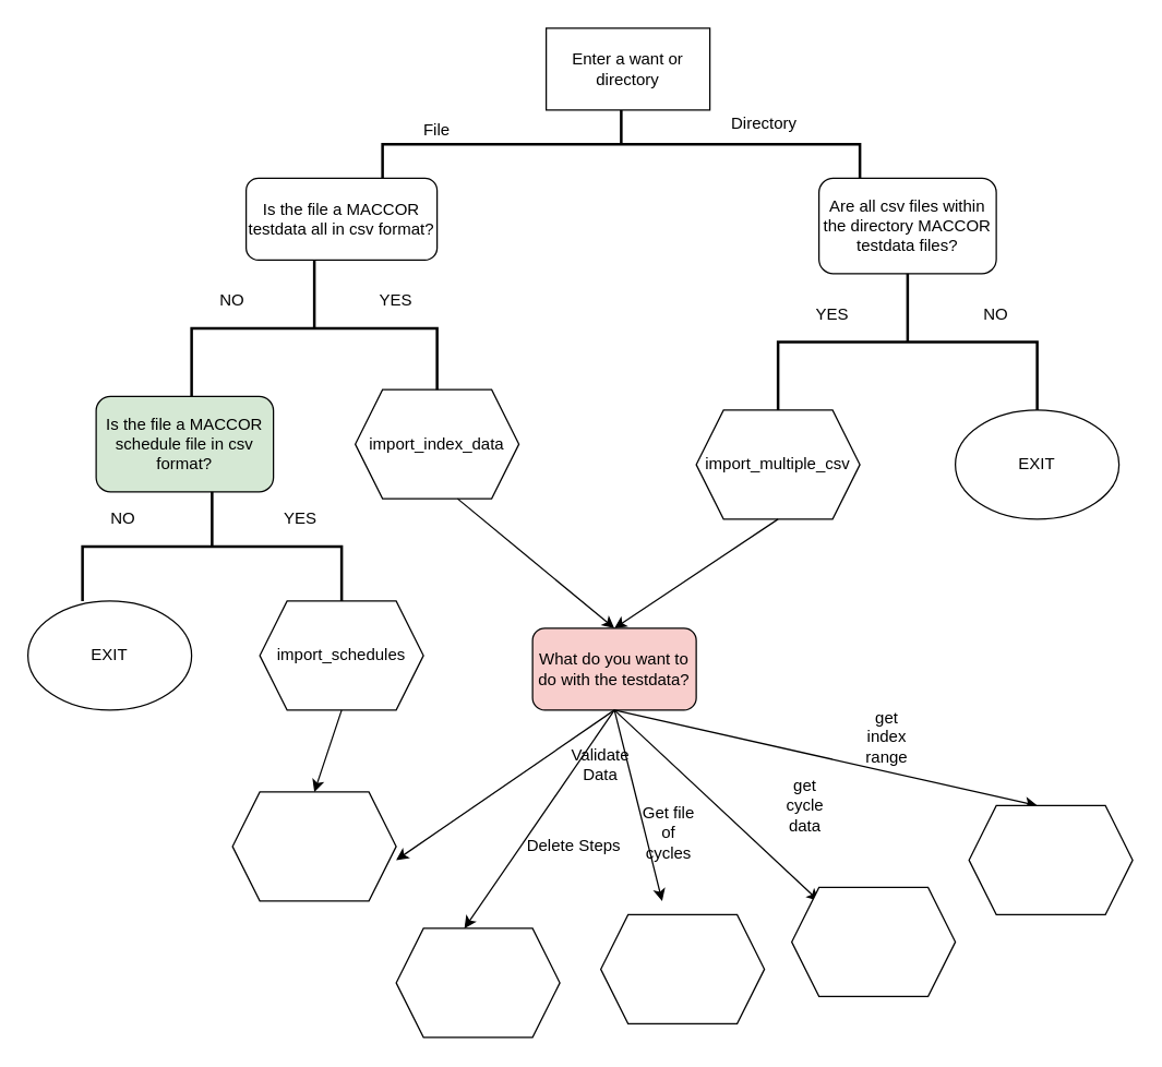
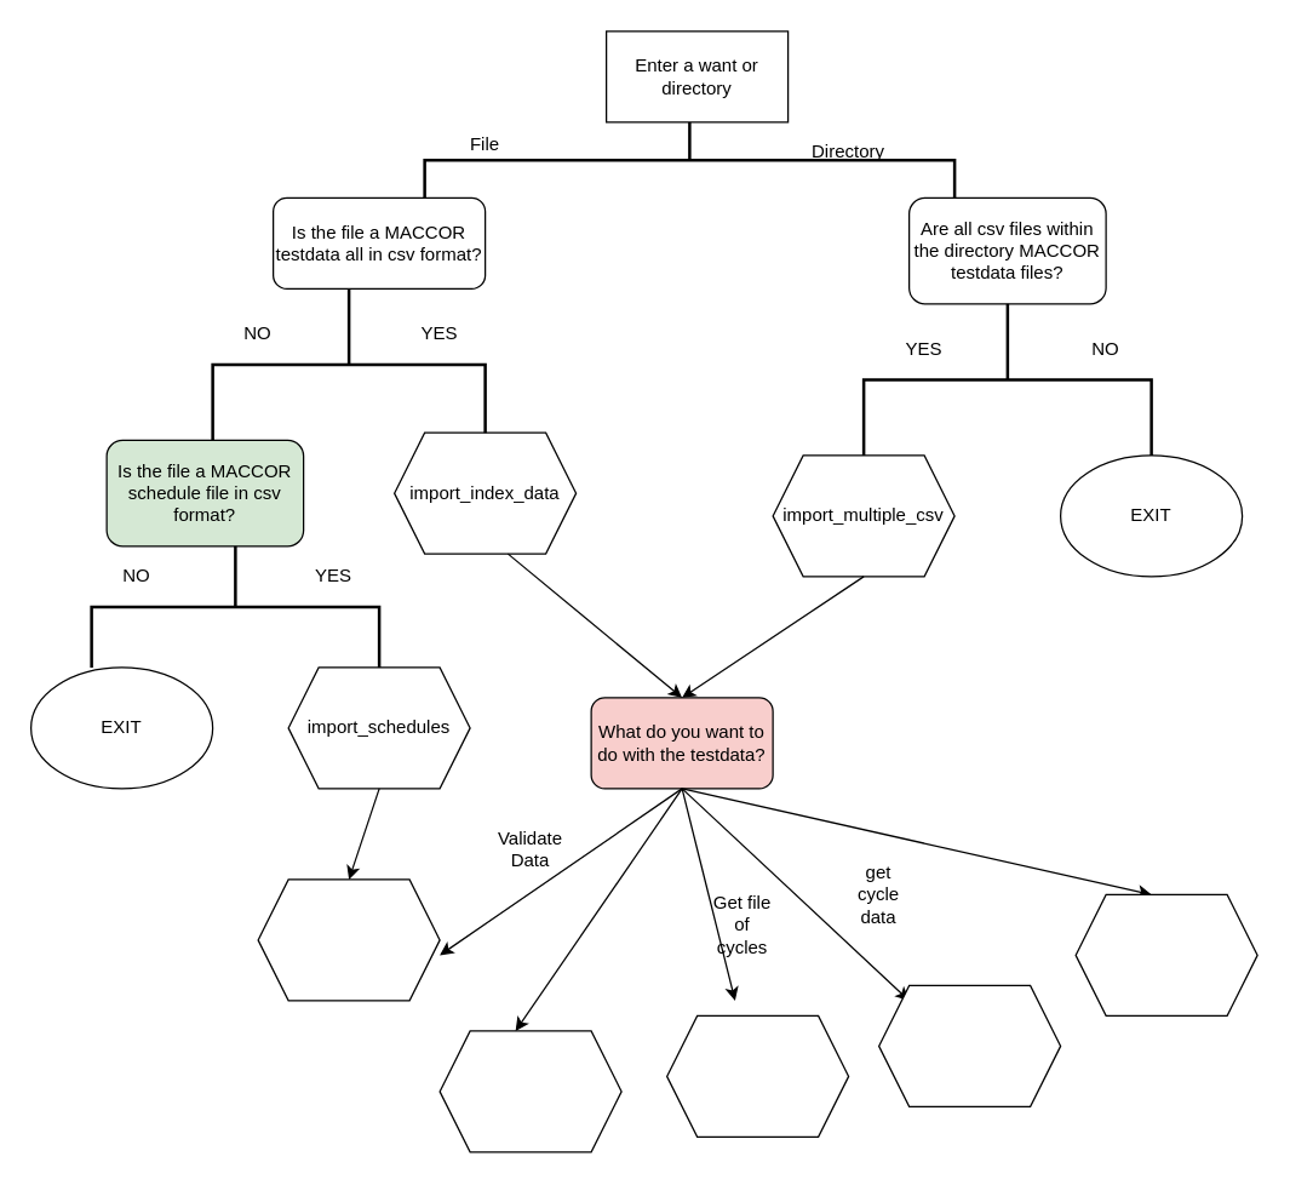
- <mxCell id="6" value="Directory" style="text;html=1;strokeColor=none;fillColor=none;align=center;verticalAlign=middle;whiteSpace=wrap;rounded=0;" vertex="1" parent="1"><mxGeometry x="540" y="80" width="40" height="20" as="geometry" /></mxCell>
+ <mxCell id="6" value="Directory" style="text;html=1;strokeColor=none;fillColor=none;align=center;verticalAlign=middle;whiteSpace=wrap;rounded=0;" vertex="1" parent="1"><mxGeometry x="540" y="90" width="40" height="20" as="geometry" /></mxCell>
- <mxCell id="30" value="get index range" style="text;html=1;strokeColor=none;fillColor=none;align=center;verticalAlign=middle;whiteSpace=wrap;rounded=0;" vertex="1" parent="1"><mxGeometry x="630" y="530" width="40" height="20" as="geometry" /></mxCell>
- <mxCell id="33" value="Validate Data" style="text;html=1;strokeColor=none;fillColor=none;align=center;verticalAlign=middle;whiteSpace=wrap;rounded=0;" vertex="1" parent="1"><mxGeometry x="420" y="550" width="40" height="20" as="geometry" /></mxCell>
+ <mxCell id="33" value="Validate Data" style="text;html=1;strokeColor=none;fillColor=none;align=center;verticalAlign=middle;whiteSpace=wrap;rounded=0;" vertex="1" parent="1"><mxGeometry x="330" y="550" width="40" height="20" as="geometry" /></mxCell>
- <mxCell id="31" value="get cycle data" style="text;html=1;strokeColor=none;fillColor=none;align=center;verticalAlign=middle;whiteSpace=wrap;rounded=0;" vertex="1" parent="1"><mxGeometry x="570" y="580" width="40" height="20" as="geometry" /></mxCell>
+ <mxCell id="31" value="get cycle data" style="text;html=1;strokeColor=none;fillColor=none;align=center;verticalAlign=middle;whiteSpace=wrap;rounded=0;" vertex="1" parent="1"><mxGeometry x="560" y="580" width="40" height="20" as="geometry" /></mxCell>
- <mxCell id="34" value="Delete Steps" style="text;html=1;align=center;verticalAlign=middle;resizable=0;points=[];autosize=1;" vertex="1" parent="1"><mxGeometry x="380" y="610" width="80" height="20" as="geometry" /></mxCell>
